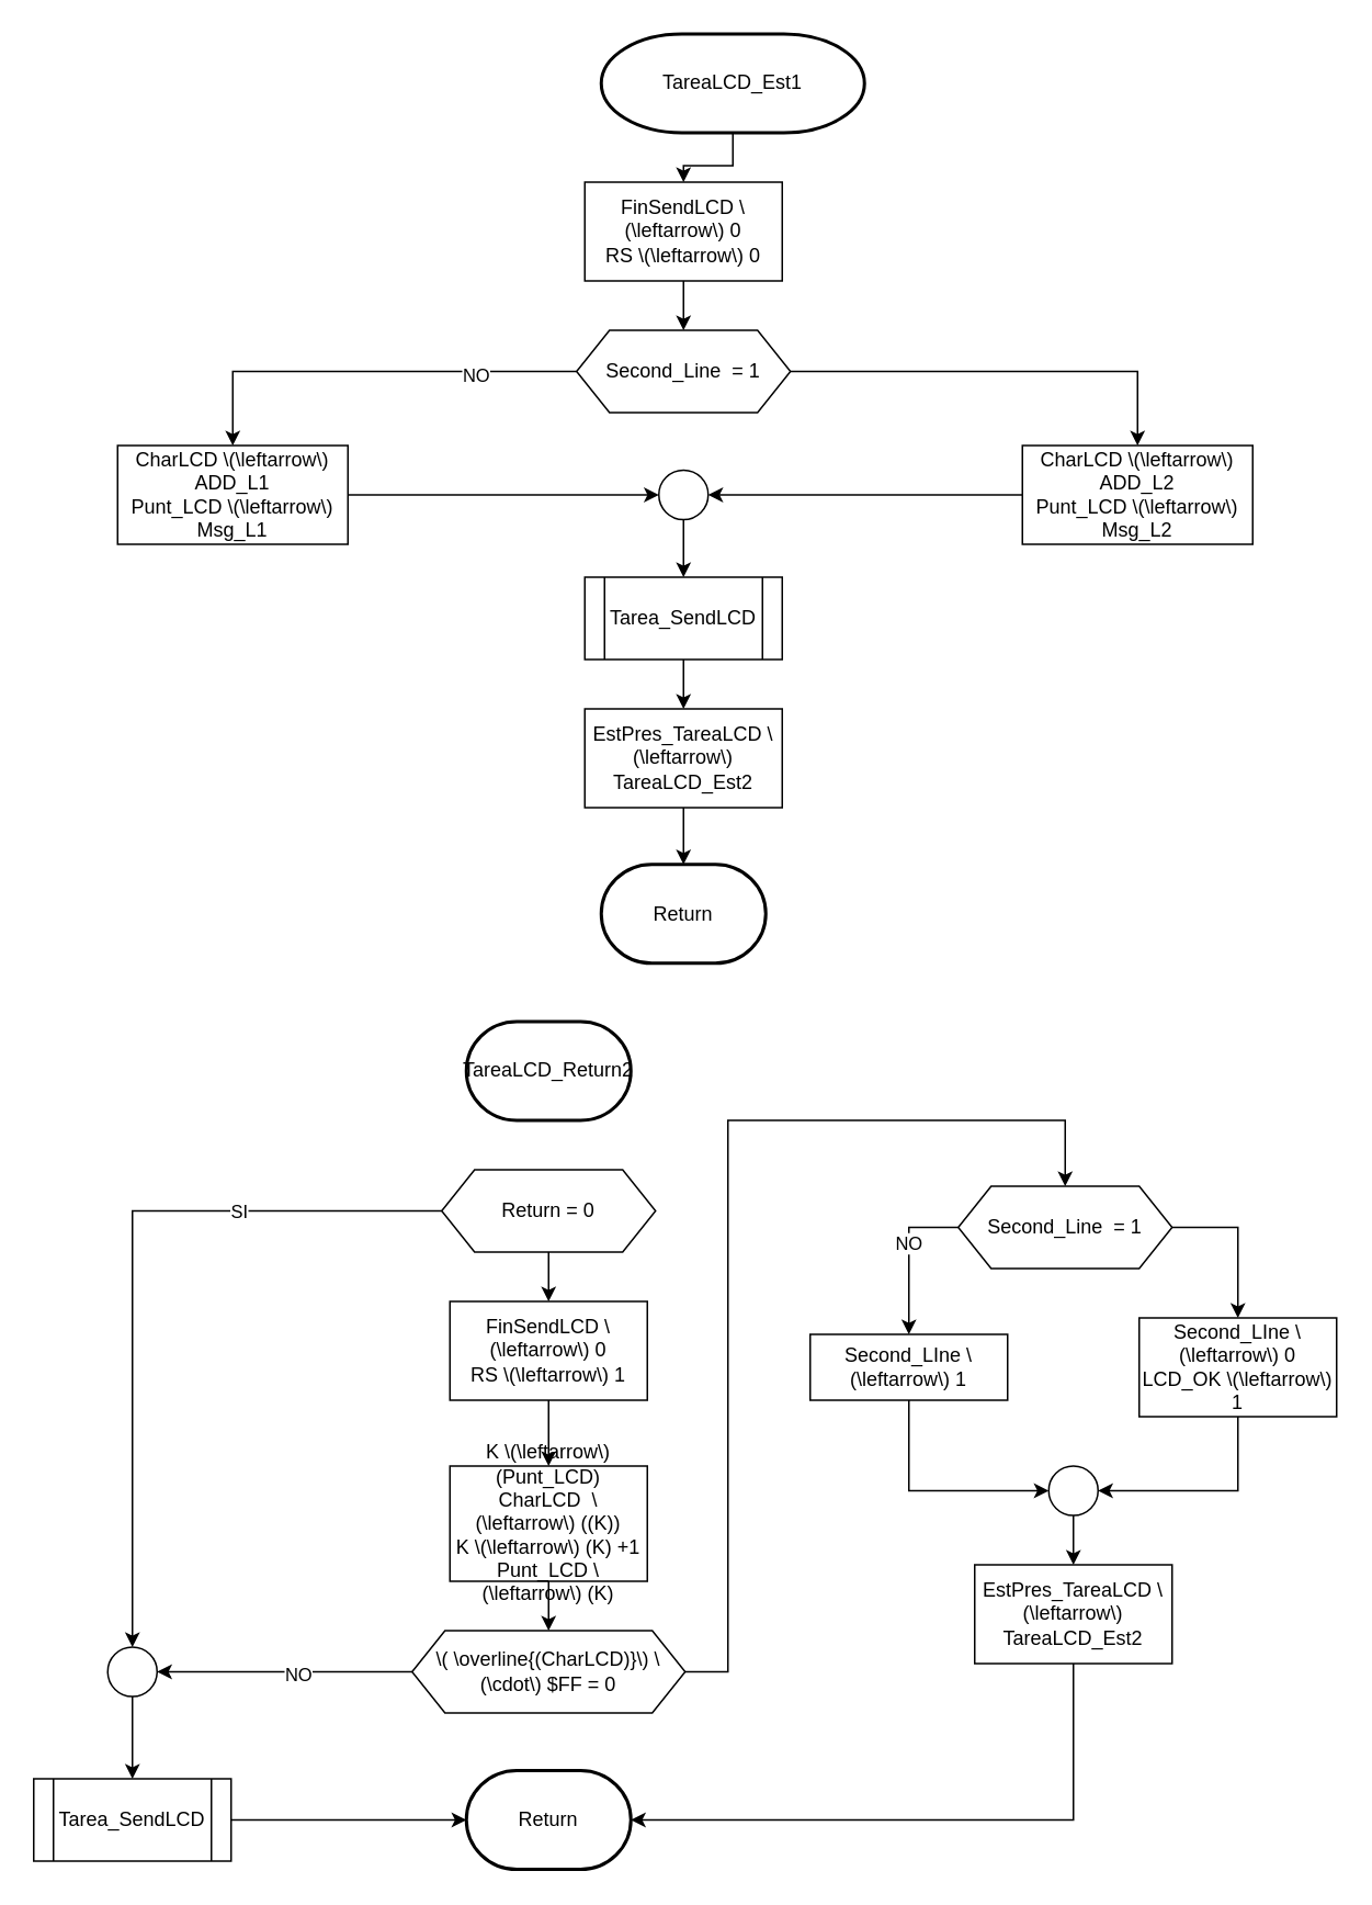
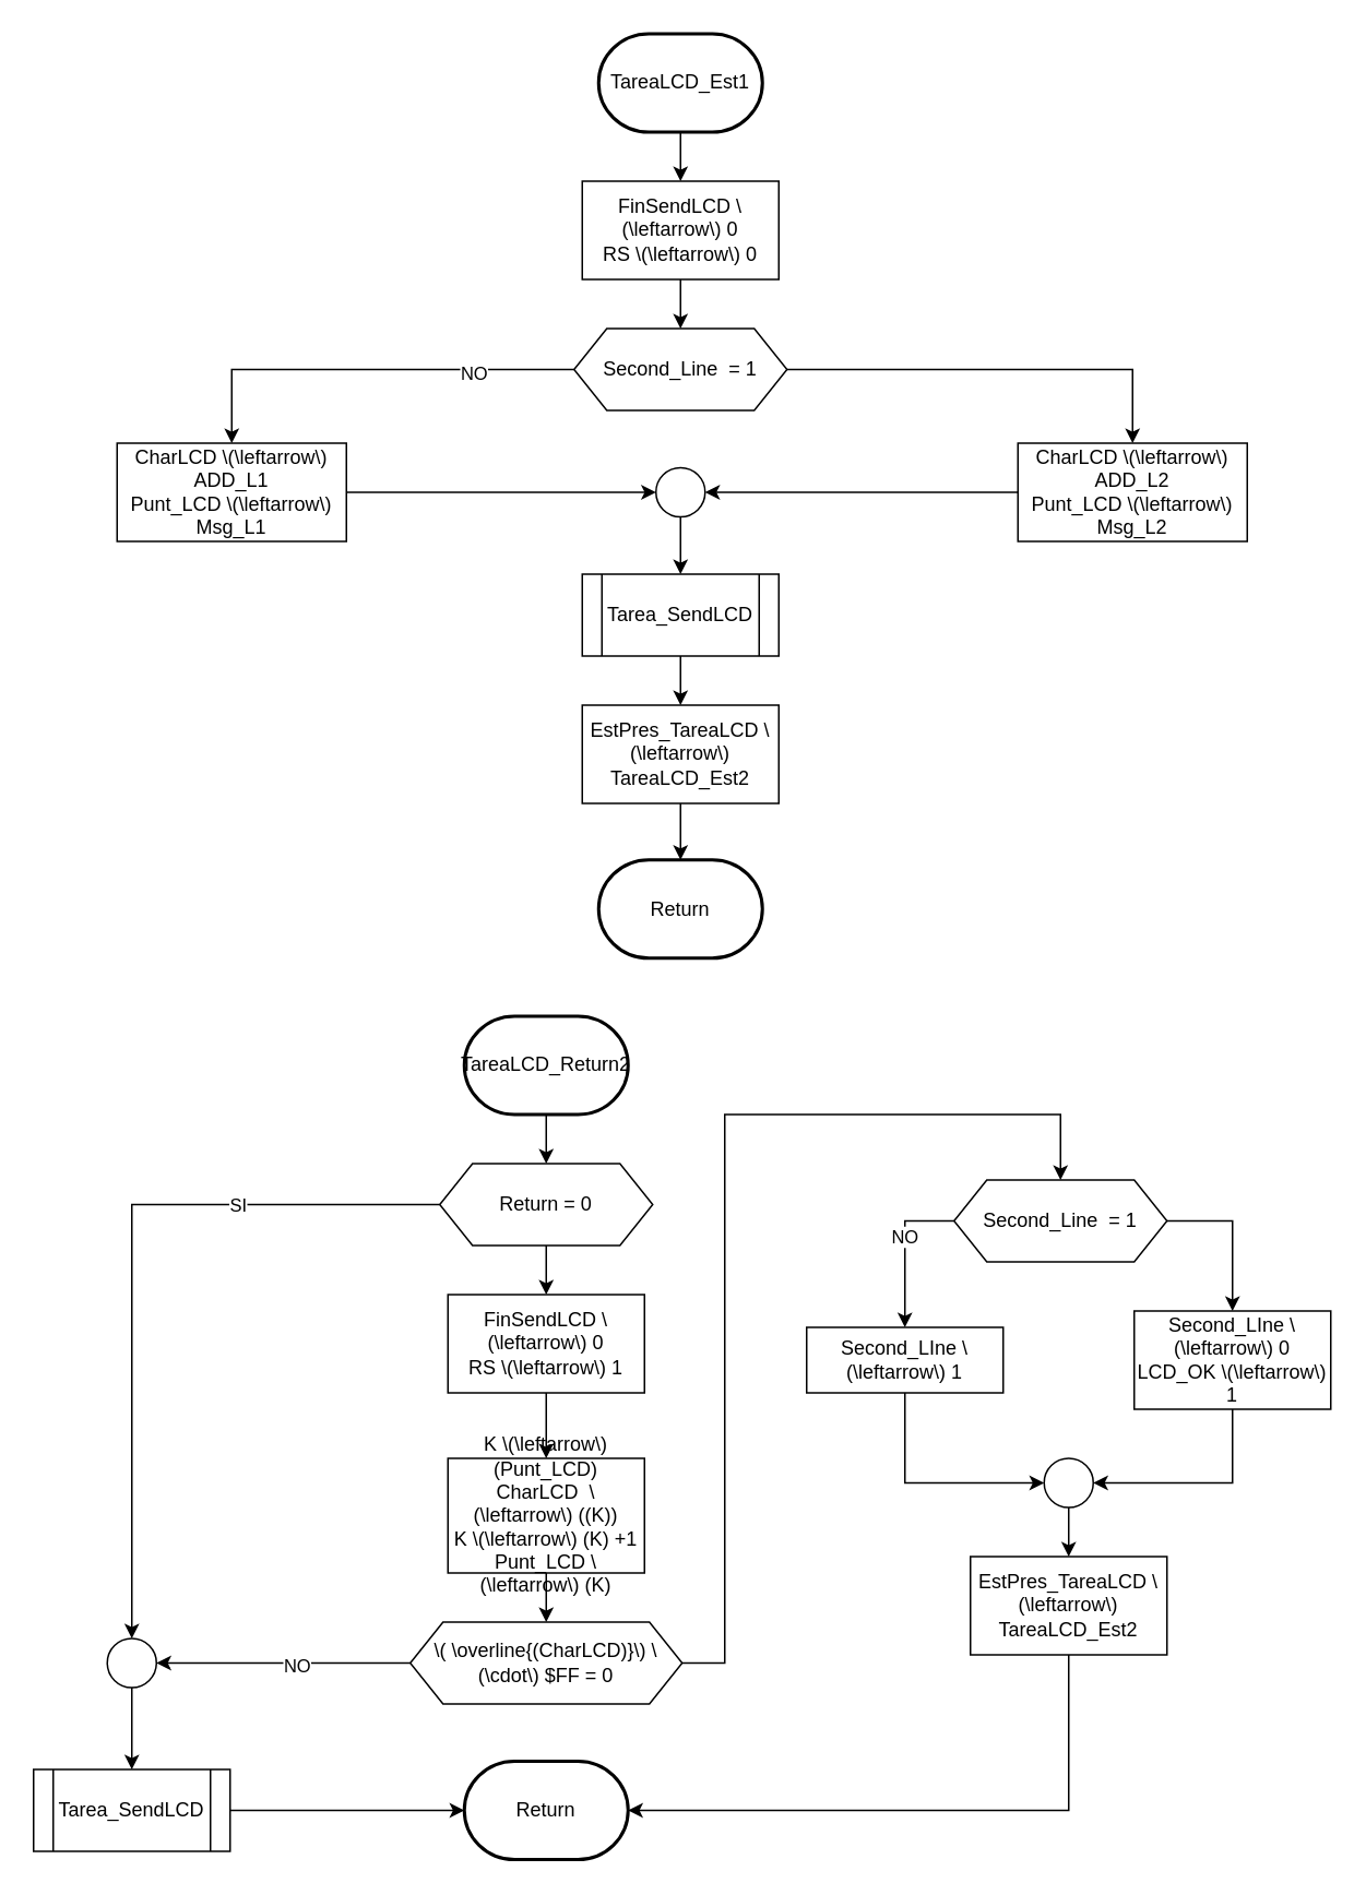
- <mxCell id="3" value="TareaLCD_Est1" style="strokeWidth=2;html=1;shape=mxgraph.flowchart.terminator;whiteSpace=wrap;" vertex="1" parent="1"><mxGeometry x="365" y="20" width="160" height="60" as="geometry" /></mxCell>
+ <mxCell id="3" value="TareaLCD_Est1" style="strokeWidth=2;html=1;shape=mxgraph.flowchart.terminator;whiteSpace=wrap;" vertex="1" parent="1"><mxGeometry x="365" y="20" width="100" height="60" as="geometry" /></mxCell>
+ <mxCell id="21" style="edgeStyle=orthogonalEdgeStyle;rounded=0;orthogonalLoop=1;jettySize=auto;html=1;exitX=0.5;exitY=1;exitDx=0;exitDy=0;exitPerimeter=0;entryX=0.5;entryY=0;entryDx=0;entryDy=0;" edge="1" parent="1" source="22" target="26"><mxGeometry relative="1" as="geometry" /></mxCell>
